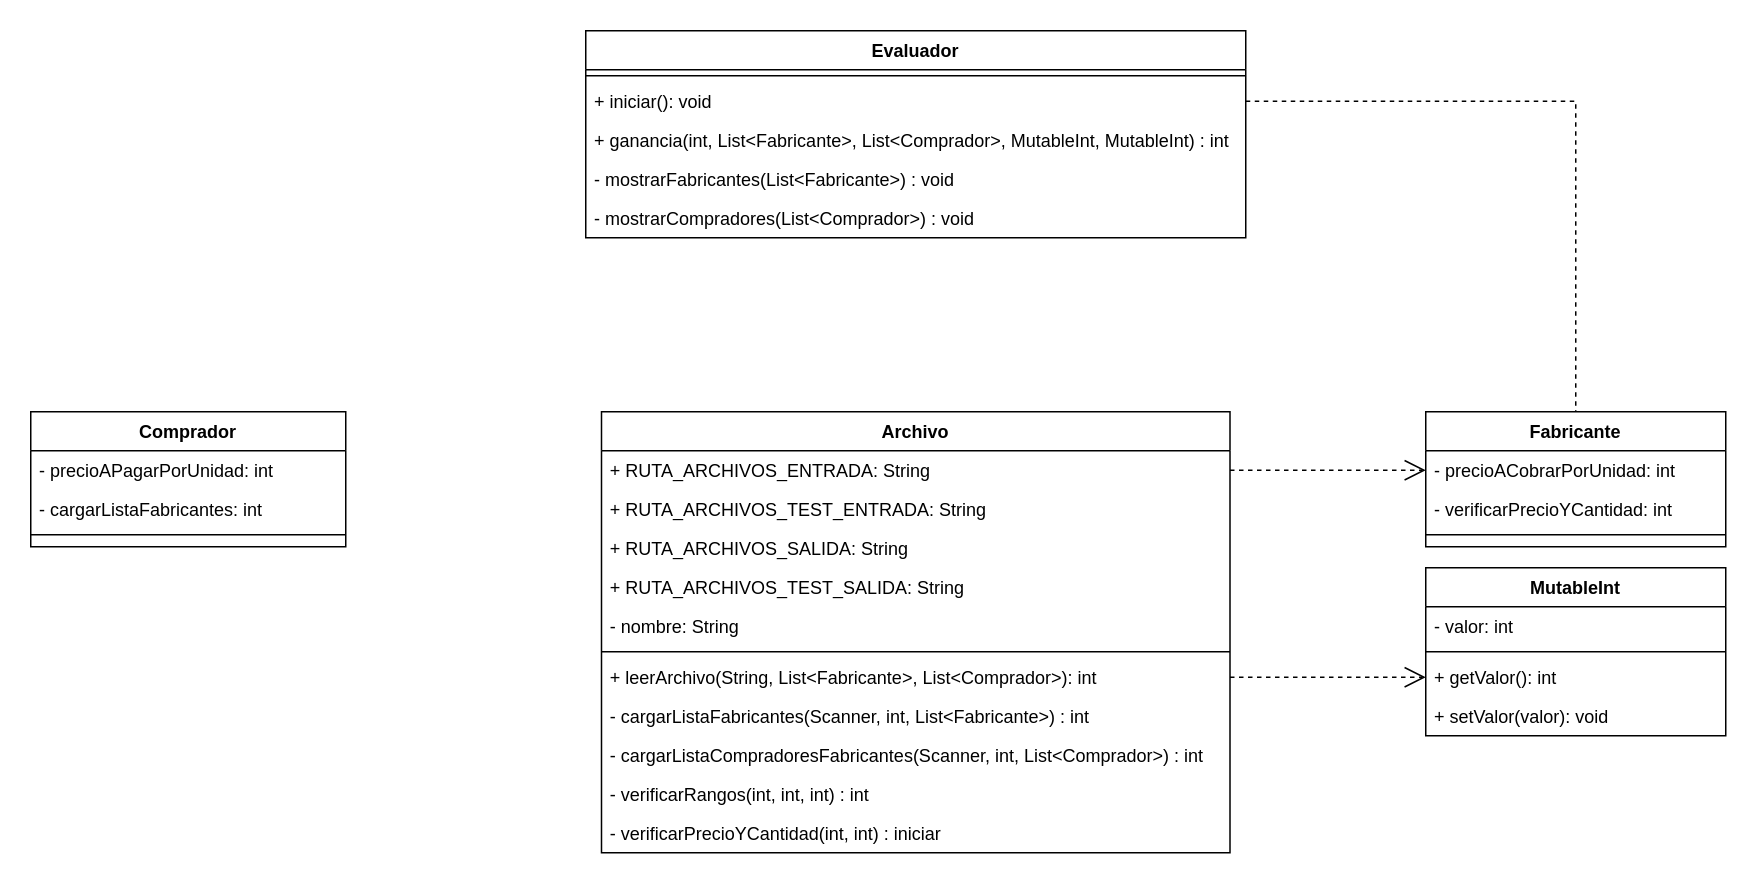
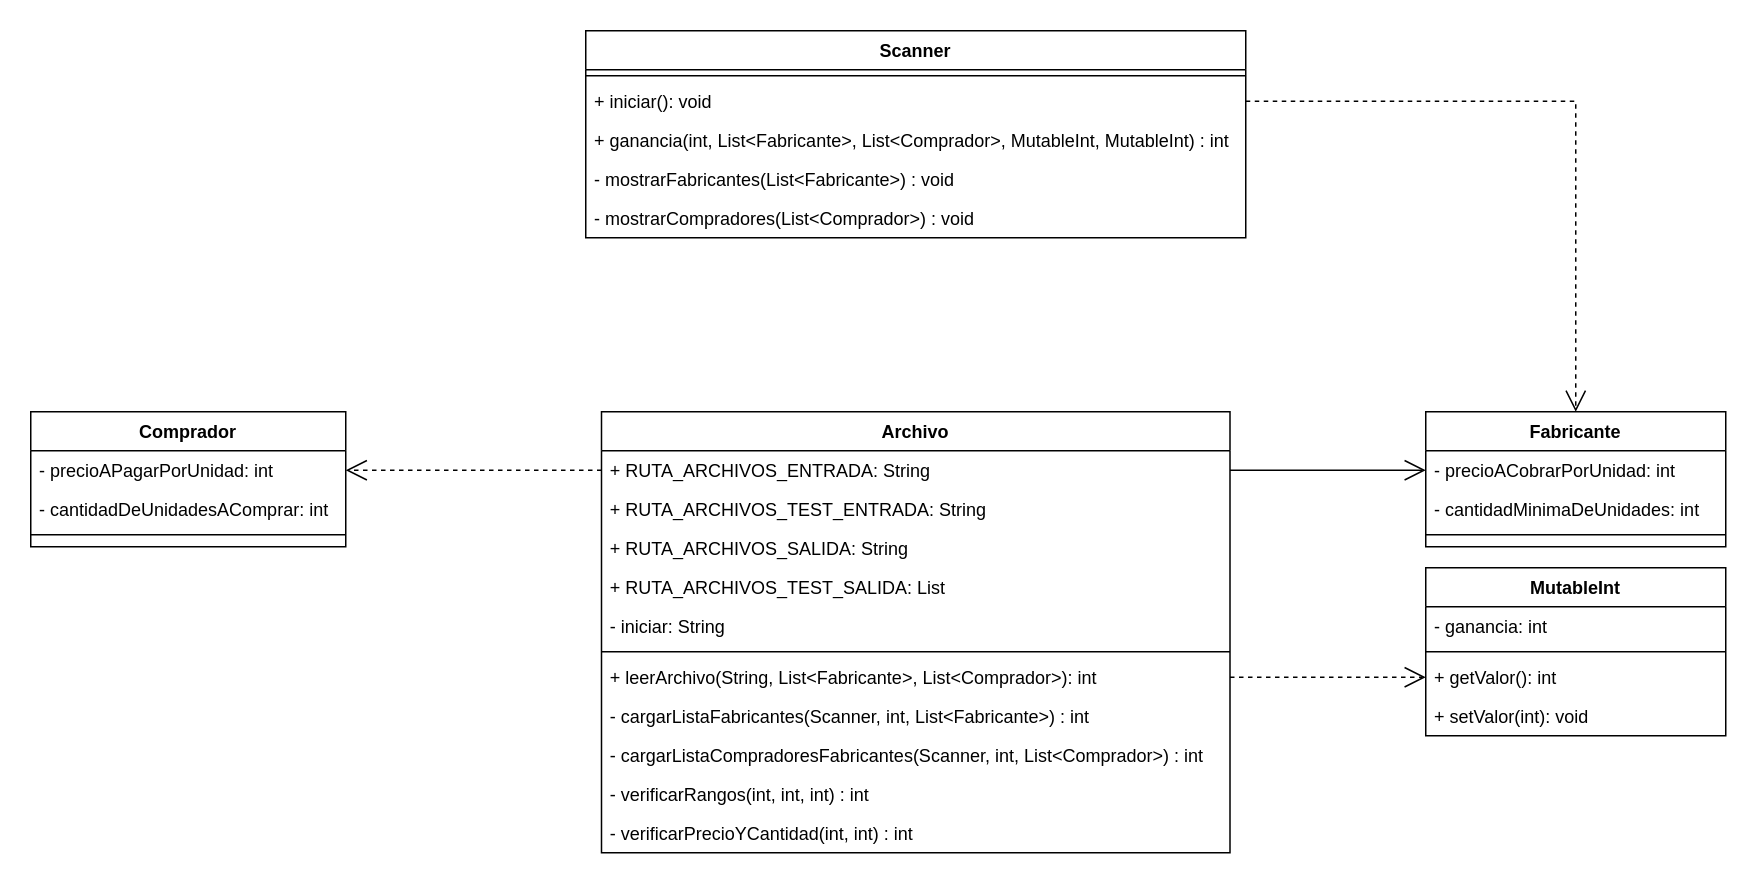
- <mxCell id="22" value="Evaluador" style="swimlane;fontStyle=1;align=center;verticalAlign=top;childLayout=stackLayout;horizontal=1;startSize=26;horizontalStack=0;resizeParent=1;resizeLast=0;collapsible=1;marginBottom=0;rounded=0;shadow=0;strokeWidth=1;" vertex="1" parent="1"><mxGeometry x="390" y="20" width="440" height="138" as="geometry"><mxRectangle x="230" y="140" width="160" height="26" as="alternateBounds" /></mxGeometry></mxCell>
+ <mxCell id="22" value="Scanner" style="swimlane;fontStyle=1;align=center;verticalAlign=top;childLayout=stackLayout;horizontal=1;startSize=26;horizontalStack=0;resizeParent=1;resizeLast=0;collapsible=1;marginBottom=0;rounded=0;shadow=0;strokeWidth=1;" vertex="1" parent="1"><mxGeometry x="390" y="20" width="440" height="138" as="geometry"><mxRectangle x="230" y="140" width="160" height="26" as="alternateBounds" /></mxGeometry></mxCell>
- <mxCell id="34" value="" style="endArrow=none;endSize=12;dashed=1;html=1;rounded=0;exitX=1;exitY=0.5;exitDx=0;exitDy=0;entryX=0.5;entryY=0;entryDx=0;entryDy=0;edgeStyle=orthogonalEdgeStyle;" edge="1" parent="1" source="24" target="2"><mxGeometry width="160" relative="1" as="geometry"><mxPoint x="600" y="323" as="sourcePoint" /><mxPoint x="840" y="323" as="targetPoint" /></mxGeometry></mxCell>
+ <mxCell id="34" value="" style="endArrow=open;endSize=12;dashed=1;html=1;rounded=0;exitX=1;exitY=0.5;exitDx=0;exitDy=0;entryX=0.5;entryY=0;entryDx=0;entryDy=0;edgeStyle=orthogonalEdgeStyle;" edge="1" parent="1" source="24" target="2"><mxGeometry width="160" relative="1" as="geometry"><mxPoint x="600" y="323" as="sourcePoint" /><mxPoint x="840" y="323" as="targetPoint" /></mxGeometry></mxCell>
+ <mxCell id="35" value="" style="endArrow=open;endSize=12;dashed=1;html=1;rounded=0;exitX=0;exitY=0.5;exitDx=0;exitDy=0;entryX=1;entryY=0.5;entryDx=0;entryDy=0;" edge="1" parent="1" source="11" target="7"><mxGeometry width="160" relative="1" as="geometry"><mxPoint x="830" y="323" as="sourcePoint" /><mxPoint x="1040" y="323" as="targetPoint" /></mxGeometry></mxCell>
- <mxCell id="33" value="" style="endArrow=open;endSize=12;dashed=1;html=1;rounded=0;exitX=1;exitY=0.5;exitDx=0;exitDy=0;entryX=0;entryY=0.5;entryDx=0;entryDy=0;" edge="1" parent="1" source="11" target="3"><mxGeometry width="160" relative="1" as="geometry"><mxPoint x="663" y="450" as="sourcePoint" /><mxPoint x="1160" y="601" as="targetPoint" /></mxGeometry></mxCell>
+ <mxCell id="33" value="" style="endArrow=open;endSize=12;dashed=0;html=1;rounded=0;exitX=1;exitY=0.5;exitDx=0;exitDy=0;entryX=0;entryY=0.5;entryDx=0;entryDy=0;" edge="1" parent="1" source="11" target="3"><mxGeometry width="160" relative="1" as="geometry"><mxPoint x="663" y="450" as="sourcePoint" /><mxPoint x="1160" y="601" as="targetPoint" /></mxGeometry></mxCell>
- <mxCell id="8" value="- cargarListaFabricantes: int" style="text;align=left;verticalAlign=top;spacingLeft=4;spacingRight=4;overflow=hidden;rotatable=0;points=[[0,0.5],[1,0.5]];portConstraint=eastwest;" parent="6" vertex="1"><mxGeometry y="52" width="210" height="26" as="geometry" /></mxCell>
+ <mxCell id="8" value="- cantidadDeUnidadesAComprar: int" style="text;align=left;verticalAlign=top;spacingLeft=4;spacingRight=4;overflow=hidden;rotatable=0;points=[[0,0.5],[1,0.5]];portConstraint=eastwest;" parent="6" vertex="1"><mxGeometry y="52" width="210" height="26" as="geometry" /></mxCell>
- <mxCell id="4" value="- verificarPrecioYCantidad: int" style="text;align=left;verticalAlign=top;spacingLeft=4;spacingRight=4;overflow=hidden;rotatable=0;points=[[0,0.5],[1,0.5]];portConstraint=eastwest;rounded=0;shadow=0;html=0;" parent="2" vertex="1"><mxGeometry y="52" width="200" height="26" as="geometry" /></mxCell>
+ <mxCell id="4" value="- cantidadMinimaDeUnidades: int" style="text;align=left;verticalAlign=top;spacingLeft=4;spacingRight=4;overflow=hidden;rotatable=0;points=[[0,0.5],[1,0.5]];portConstraint=eastwest;rounded=0;shadow=0;html=0;" parent="2" vertex="1"><mxGeometry y="52" width="200" height="26" as="geometry" /></mxCell>
- <mxCell id="14" value="+ RUTA_ARCHIVOS_TEST_SALIDA: String" style="text;align=left;verticalAlign=top;spacingLeft=4;spacingRight=4;overflow=hidden;rotatable=0;points=[[0,0.5],[1,0.5]];portConstraint=eastwest;" vertex="1" parent="10"><mxGeometry y="104" width="419" height="26" as="geometry" /></mxCell>
+ <mxCell id="14" value="+ RUTA_ARCHIVOS_TEST_SALIDA: List" style="text;align=left;verticalAlign=top;spacingLeft=4;spacingRight=4;overflow=hidden;rotatable=0;points=[[0,0.5],[1,0.5]];portConstraint=eastwest;" vertex="1" parent="10"><mxGeometry y="104" width="419" height="26" as="geometry" /></mxCell>
- <mxCell id="15" value="- nombre: String" style="text;align=left;verticalAlign=top;spacingLeft=4;spacingRight=4;overflow=hidden;rotatable=0;points=[[0,0.5],[1,0.5]];portConstraint=eastwest;" parent="10" vertex="1"><mxGeometry y="130" width="419" height="26" as="geometry" /></mxCell>
+ <mxCell id="15" value="- iniciar: String" style="text;align=left;verticalAlign=top;spacingLeft=4;spacingRight=4;overflow=hidden;rotatable=0;points=[[0,0.5],[1,0.5]];portConstraint=eastwest;" parent="10" vertex="1"><mxGeometry y="130" width="419" height="26" as="geometry" /></mxCell>
- <mxCell id="29" value="- valor: int" style="text;align=left;verticalAlign=top;spacingLeft=4;spacingRight=4;overflow=hidden;rotatable=0;points=[[0,0.5],[1,0.5]];portConstraint=eastwest;" vertex="1" parent="28"><mxGeometry y="26" width="200" height="26" as="geometry" /></mxCell>
+ <mxCell id="29" value="- ganancia: int" style="text;align=left;verticalAlign=top;spacingLeft=4;spacingRight=4;overflow=hidden;rotatable=0;points=[[0,0.5],[1,0.5]];portConstraint=eastwest;" vertex="1" parent="28"><mxGeometry y="26" width="200" height="26" as="geometry" /></mxCell>
- <mxCell id="32" value="+ setValor(valor): void" style="text;align=left;verticalAlign=top;spacingLeft=4;spacingRight=4;overflow=hidden;rotatable=0;points=[[0,0.5],[1,0.5]];portConstraint=eastwest;" vertex="1" parent="28"><mxGeometry y="86" width="200" height="26" as="geometry" /></mxCell>
+ <mxCell id="32" value="+ setValor(int): void" style="text;align=left;verticalAlign=top;spacingLeft=4;spacingRight=4;overflow=hidden;rotatable=0;points=[[0,0.5],[1,0.5]];portConstraint=eastwest;" vertex="1" parent="28"><mxGeometry y="86" width="200" height="26" as="geometry" /></mxCell>
- <mxCell id="21" value="- verificarPrecioYCantidad(int, int) : iniciar" style="text;align=left;verticalAlign=top;spacingLeft=4;spacingRight=4;overflow=hidden;rotatable=0;points=[[0,0.5],[1,0.5]];portConstraint=eastwest;" vertex="1" parent="10"><mxGeometry y="268" width="419" height="26" as="geometry" /></mxCell>
+ <mxCell id="21" value="- verificarPrecioYCantidad(int, int) : int" style="text;align=left;verticalAlign=top;spacingLeft=4;spacingRight=4;overflow=hidden;rotatable=0;points=[[0,0.5],[1,0.5]];portConstraint=eastwest;" vertex="1" parent="10"><mxGeometry y="268" width="419" height="26" as="geometry" /></mxCell>
